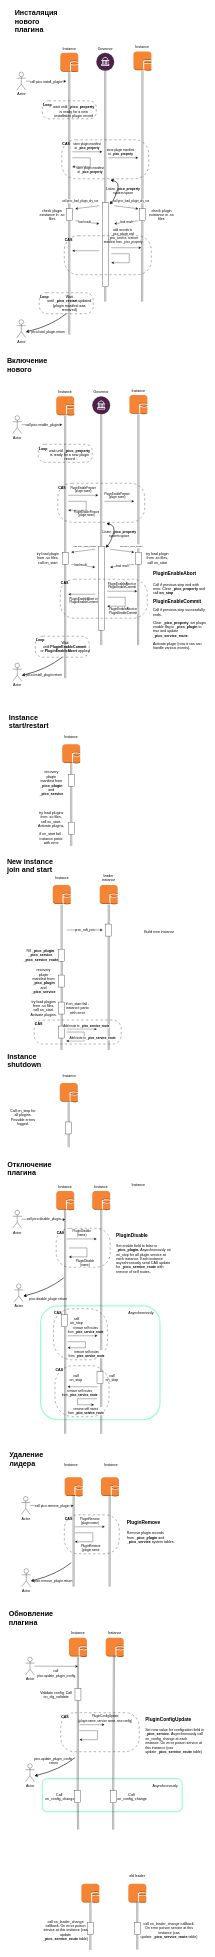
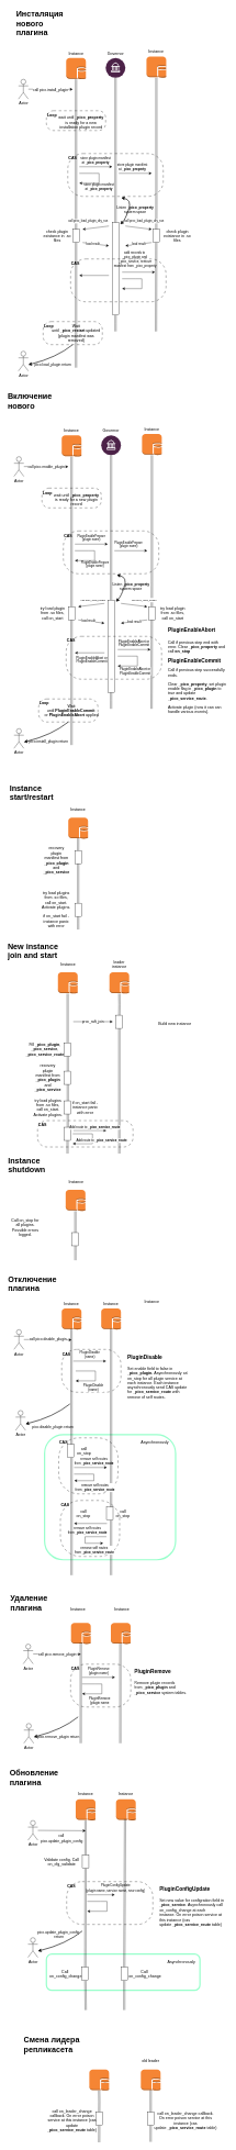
- <mxCell id="91" value="&lt;h1 style=&quot;margin-top: 0px;&quot;&gt;Удаление лидера&lt;/h1&gt;" style="text;html=1;whiteSpace=wrap;overflow=hidden;rounded=0;" parent="1" vertex="1"><mxGeometry x="28.75" y="4830" width="180" height="70" as="geometry" /></mxCell>
+ <mxCell id="91" value="&lt;h1 style=&quot;margin-top: 0px;&quot;&gt;Удаление плагина&lt;/h1&gt;" style="text;html=1;whiteSpace=wrap;overflow=hidden;rounded=0;" parent="1" vertex="1"><mxGeometry x="28.75" y="4830" width="180" height="70" as="geometry" /></mxCell>
- <mxCell id="227" value="&lt;h1 style=&quot;&quot;&gt;&lt;span style=&quot;font-size: 16px; white-space: nowrap;&quot;&gt;PluginRemove&lt;/span&gt;&lt;/h1&gt;&lt;p&gt;Remove plugin records from&amp;nbsp;&lt;b&gt;_pico_plugin &lt;/b&gt;and&lt;b&gt; _pico_service &lt;/b&gt;system tables.&amp;nbsp;&lt;/p&gt;" style="text;html=1;spacing=5;spacingTop=-20;whiteSpace=wrap;overflow=hidden;rounded=0;align=left;" vertex="1" parent="1"><mxGeometry x="418" y="5054" width="190" height="120" as="geometry" /></mxCell>
+ <mxCell id="227" value="&lt;h1 style=&quot;&quot;&gt;&lt;span style=&quot;font-size: 16px; white-space: nowrap;&quot;&gt;PluginRemove&lt;/span&gt;&lt;/h1&gt;&lt;p&gt;Remove plugin records from&amp;nbsp;&lt;b&gt;_pico_plugin &lt;/b&gt;and&lt;b&gt; _pico_service &lt;/b&gt;system tables.&amp;nbsp;&lt;/p&gt;" style="text;html=1;spacing=5;spacingTop=-20;whiteSpace=wrap;overflow=hidden;rounded=0;align=left;" vertex="1" parent="1"><mxGeometry x="403" y="5049" width="190" height="120" as="geometry" /></mxCell>
+ <mxCell id="122" value="&lt;h1 style=&quot;margin-top: 0px;&quot;&gt;Смена лидера репликасета&lt;/h1&gt;" style="text;html=1;whiteSpace=wrap;overflow=hidden;rounded=0;" parent="1" vertex="1"><mxGeometry x="70.25" y="6170" width="212.5" height="70" as="geometry" /></mxCell>
